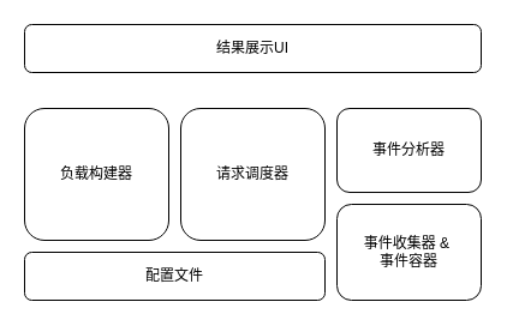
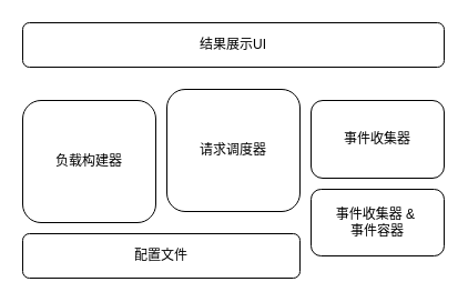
- <mxCell id="6" value="事件分析器" style="rounded=1;whiteSpace=wrap;html=1;" vertex="1" parent="1"><mxGeometry x="280" y="90" width="120" height="70" as="geometry" /></mxCell>
+ <mxCell id="6" value="事件收集器" style="rounded=1;whiteSpace=wrap;html=1;" vertex="1" parent="1"><mxGeometry x="280" y="90" width="120" height="70" as="geometry" /></mxCell>
- <mxCell id="4" value="请求调度器" style="rounded=1;whiteSpace=wrap;html=1;" vertex="1" parent="1"><mxGeometry x="150" y="90" width="120" height="110" as="geometry" /></mxCell>
+ <mxCell id="4" value="请求调度器" style="rounded=1;whiteSpace=wrap;html=1;" vertex="1" parent="1"><mxGeometry x="150" y="80" width="120" height="110" as="geometry" /></mxCell>
- <mxCell id="5" value="事件收集器 &amp;amp;&amp;nbsp;&lt;br&gt;事件容器" style="rounded=1;whiteSpace=wrap;html=1;" vertex="1" parent="1"><mxGeometry x="280" y="170" width="120" height="80" as="geometry" /></mxCell>
+ <mxCell id="5" value="事件收集器 &amp;amp;&amp;nbsp;&lt;br&gt;事件容器" style="rounded=1;whiteSpace=wrap;html=1;" vertex="1" parent="1"><mxGeometry x="280" y="170" width="120" height="60" as="geometry" /></mxCell>
